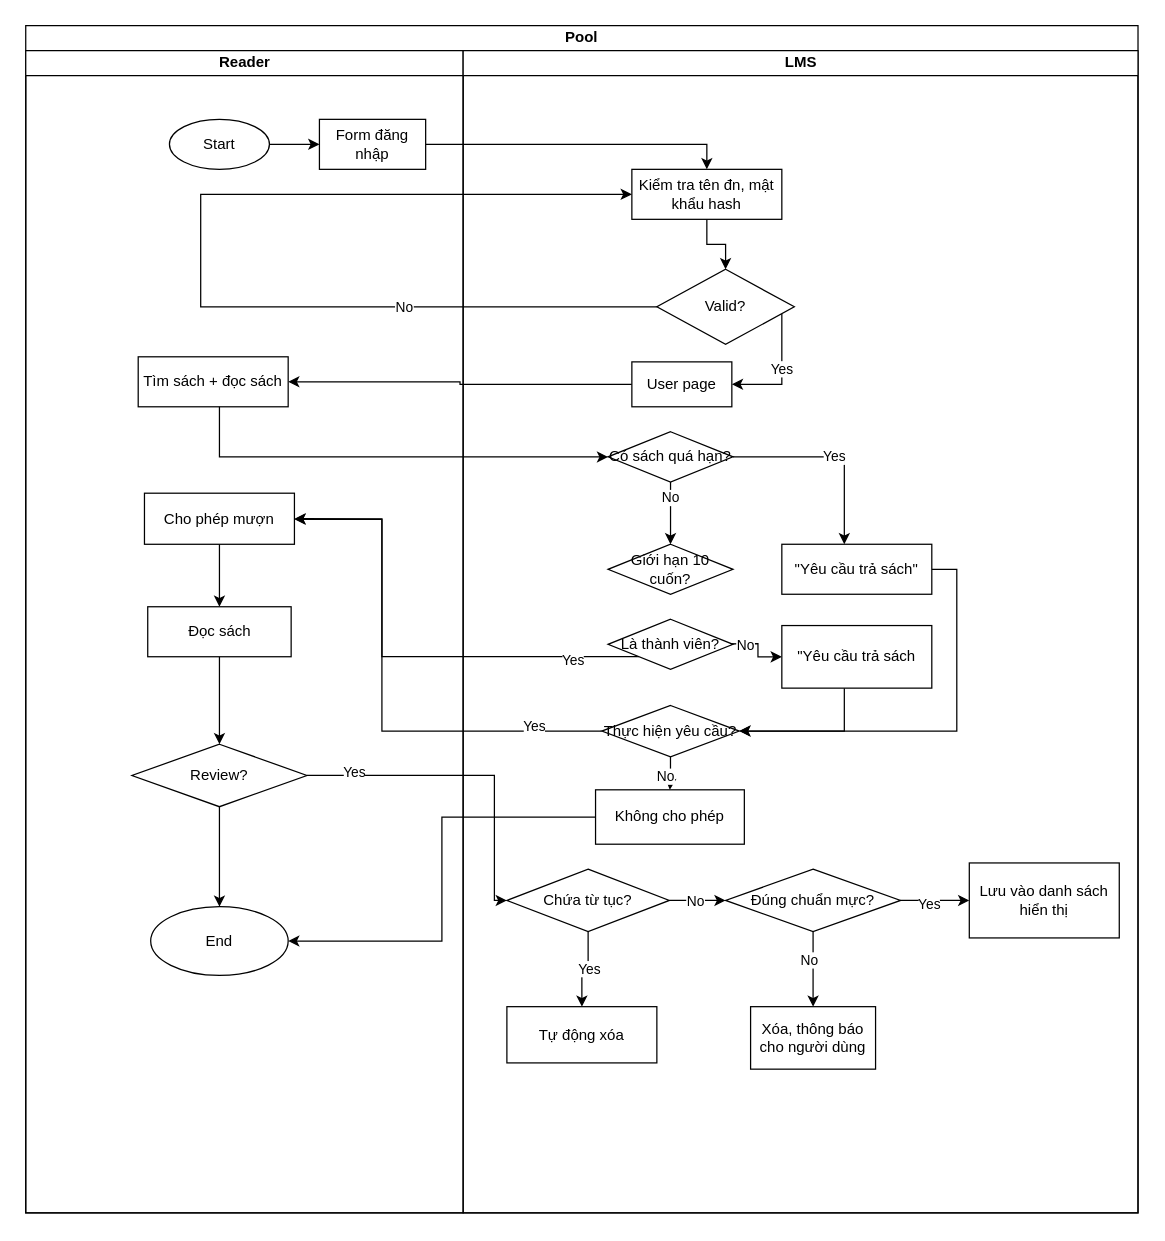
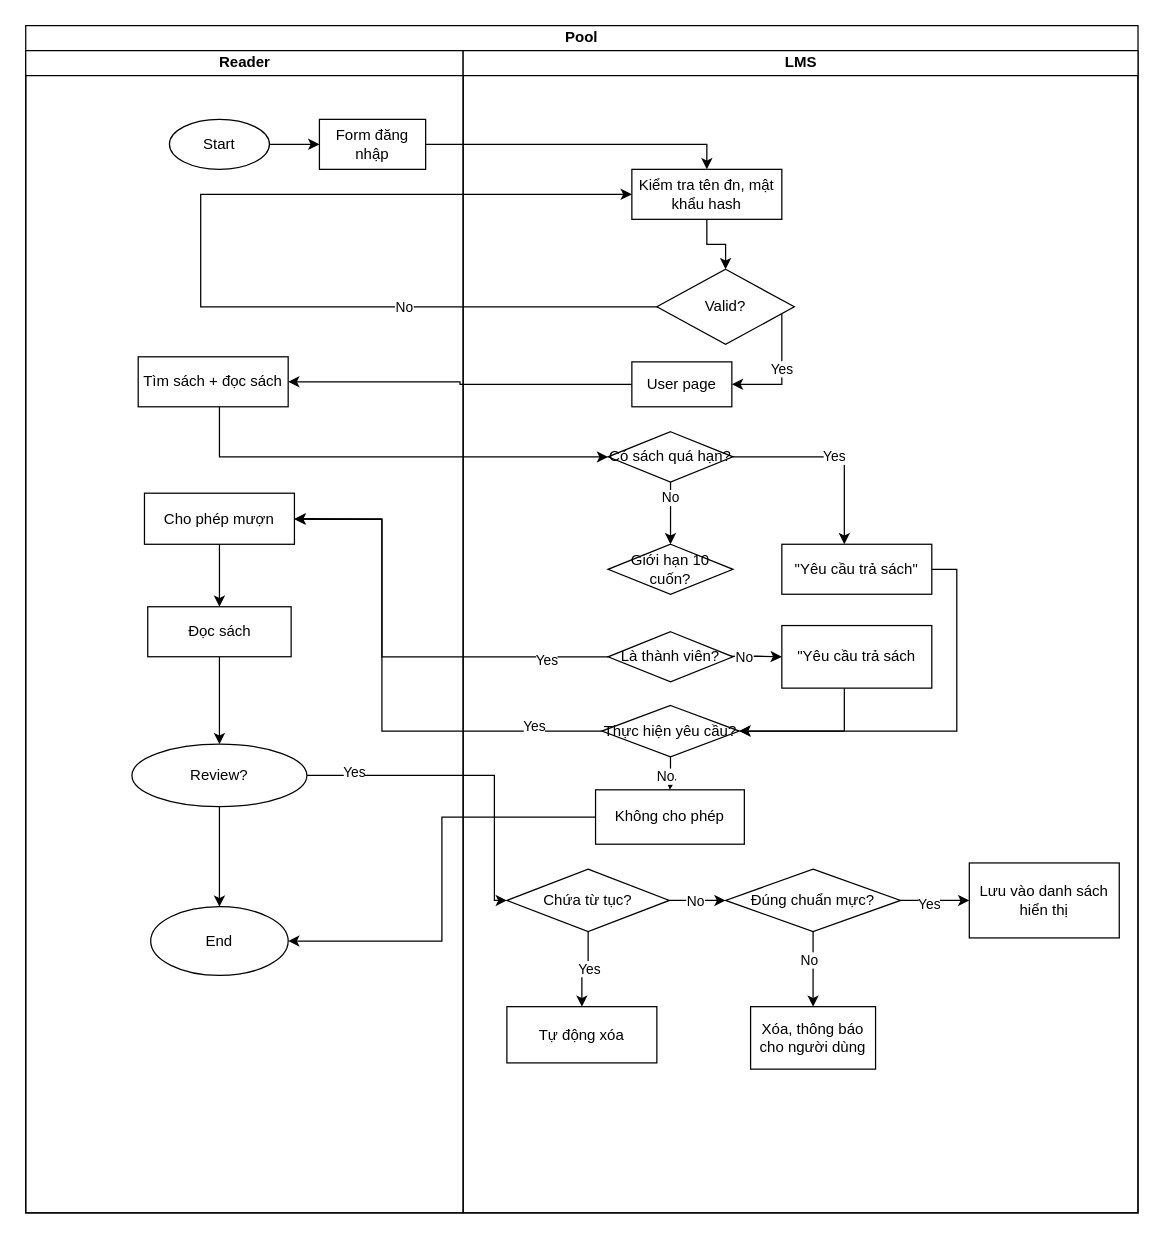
- <mxCell id="30" value="Là thành viên?" style="rhombus;whiteSpace=wrap;html=1;" parent="1" vertex="1"><mxGeometry x="485.94" y="495" width="100" height="40.15" as="geometry" /></mxCell>
+ <mxCell id="30" value="Là thành viên?" style="rhombus;whiteSpace=wrap;html=1;" parent="1" vertex="1"><mxGeometry x="485.94" y="505" width="100" height="40.15" as="geometry" /></mxCell>
- <mxCell id="51" value="Review?" style="rhombus;whiteSpace=wrap;html=1;" parent="50" vertex="1"><mxGeometry x="84.98" y="554.93" width="140" height="50" as="geometry" /></mxCell>
+ <mxCell id="51" value="Review?" style="ellipse;whiteSpace=wrap;html=1;" parent="50" vertex="1"><mxGeometry x="84.98" y="554.93" width="140" height="50" as="geometry" /></mxCell>
